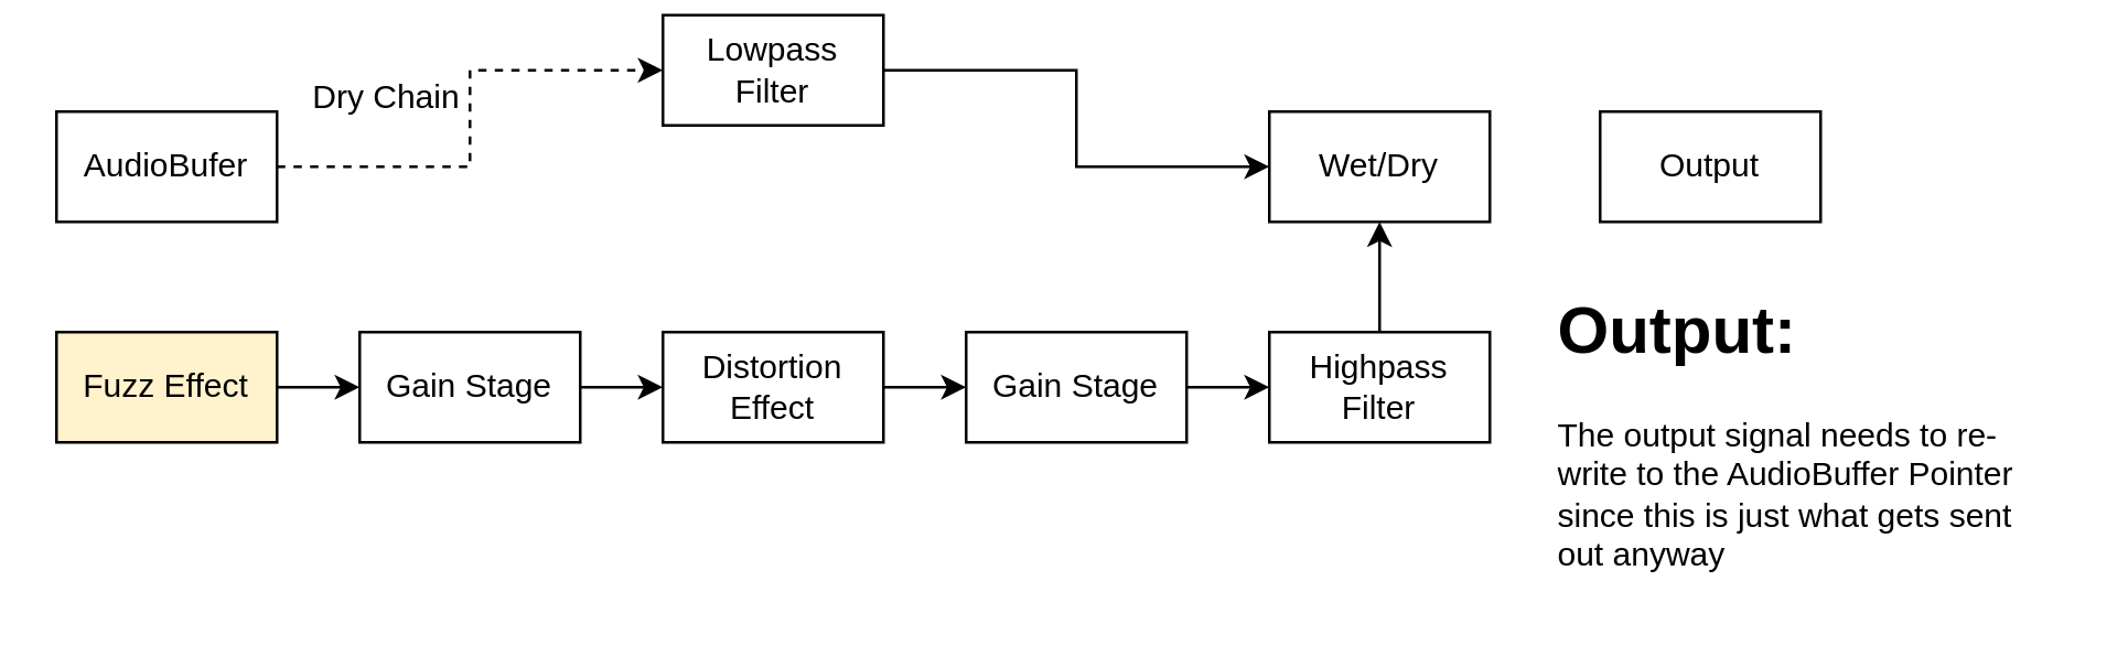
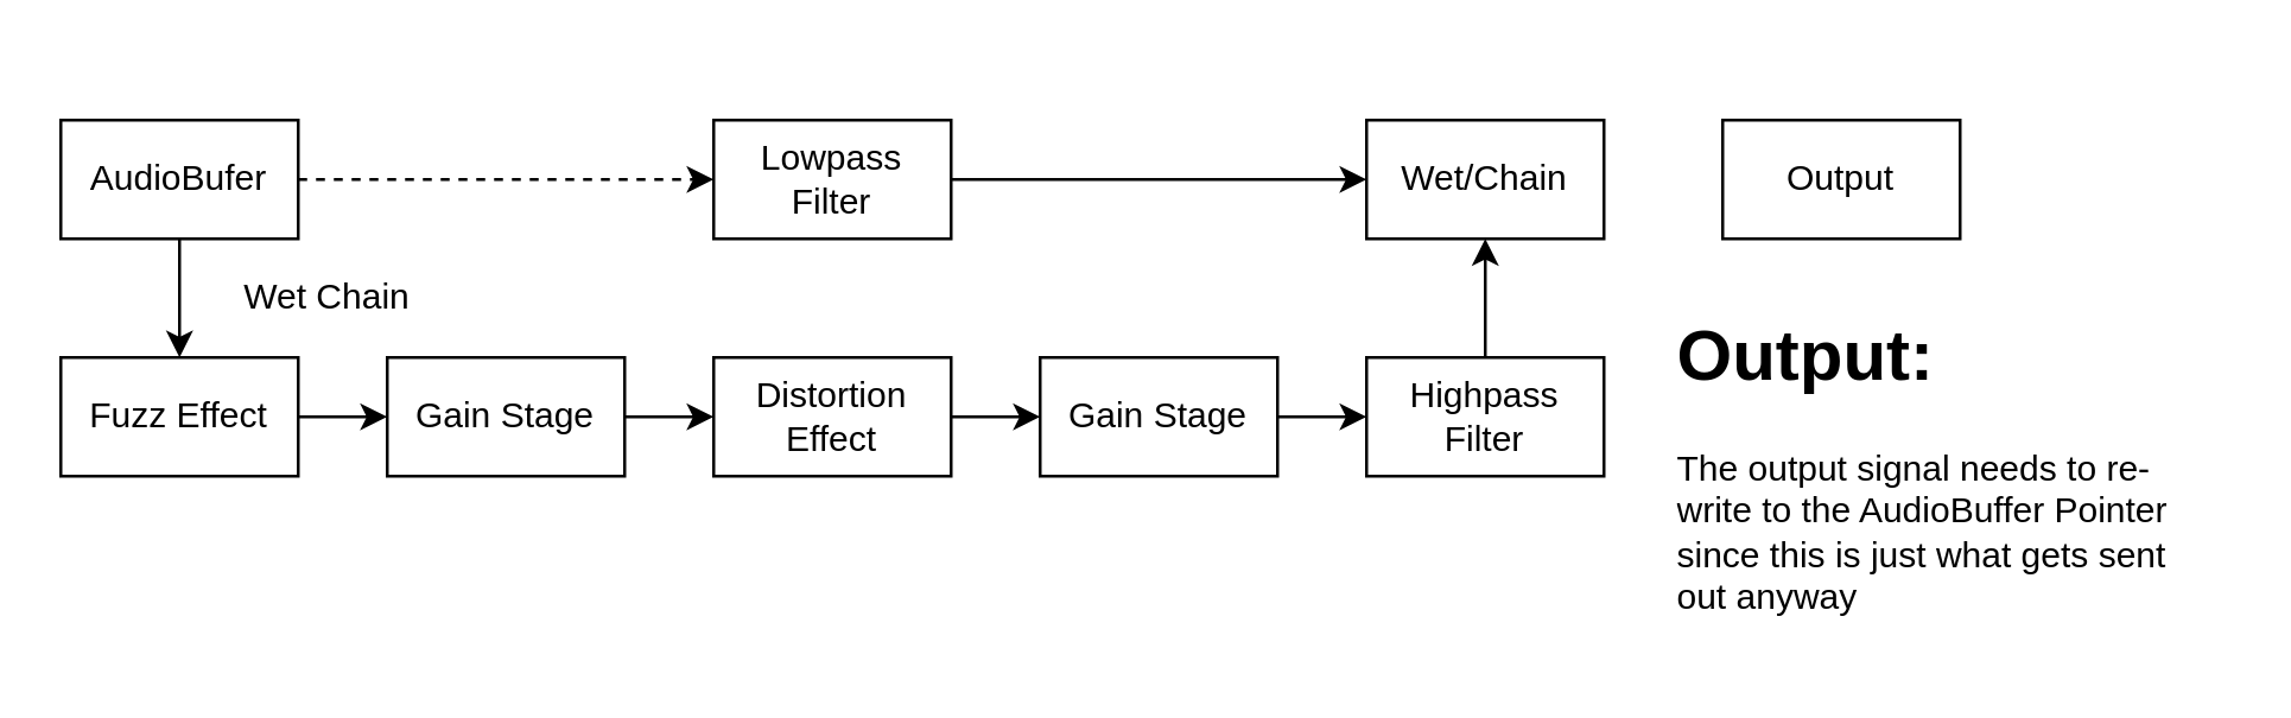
- <mxCell id="6" value="Lowpass &lt;br&gt;Filter" style="whiteSpace=wrap;html=1;rounded=0;" vertex="1" parent="1"><mxGeometry x="240" y="5" width="80" height="40" as="geometry" /></mxCell>
+ <mxCell id="6" value="Lowpass &lt;br&gt;Filter" style="whiteSpace=wrap;html=1;rounded=0;" vertex="1" parent="1"><mxGeometry x="240" y="40" width="80" height="40" as="geometry" /></mxCell>
- <mxCell id="8" value="Dry Chain" style="text;html=1;strokeColor=none;fillColor=none;align=center;verticalAlign=middle;whiteSpace=wrap;rounded=0;" vertex="1" parent="1"><mxGeometry x="100" y="20" width="80" height="30" as="geometry" /></mxCell>
- <mxCell id="7" value="Wet/Dry" style="whiteSpace=wrap;html=1;rounded=0;" vertex="1" parent="1"><mxGeometry x="460" y="40" width="80" height="40" as="geometry" /></mxCell>
+ <mxCell id="7" value="Wet/Chain" style="whiteSpace=wrap;html=1;rounded=0;" vertex="1" parent="1"><mxGeometry x="460" y="40" width="80" height="40" as="geometry" /></mxCell>
+ <mxCell id="3" value="" style="edgeStyle=orthogonalEdgeStyle;rounded=0;orthogonalLoop=1;jettySize=auto;html=1;" edge="1" parent="1" source="4" target="12"><mxGeometry relative="1" as="geometry"><Array as="points"><mxPoint x="60" y="140" /></Array></mxGeometry></mxCell>
+ <mxCell id="13" value="Wet Chain" style="text;html=1;strokeColor=none;fillColor=none;align=center;verticalAlign=middle;whiteSpace=wrap;rounded=0;" vertex="1" parent="1"><mxGeometry x="70" y="85" width="80" height="30" as="geometry" /></mxCell>
- <mxCell id="12" value="Fuzz Effect" style="rounded=0;whiteSpace=wrap;html=1;fillColor=#fff2cc;" vertex="1" parent="1"><mxGeometry x="20" y="120" width="80" height="40" as="geometry" /></mxCell>
+ <mxCell id="12" value="Fuzz Effect" style="rounded=0;whiteSpace=wrap;html=1;" vertex="1" parent="1"><mxGeometry x="20" y="120" width="80" height="40" as="geometry" /></mxCell>
